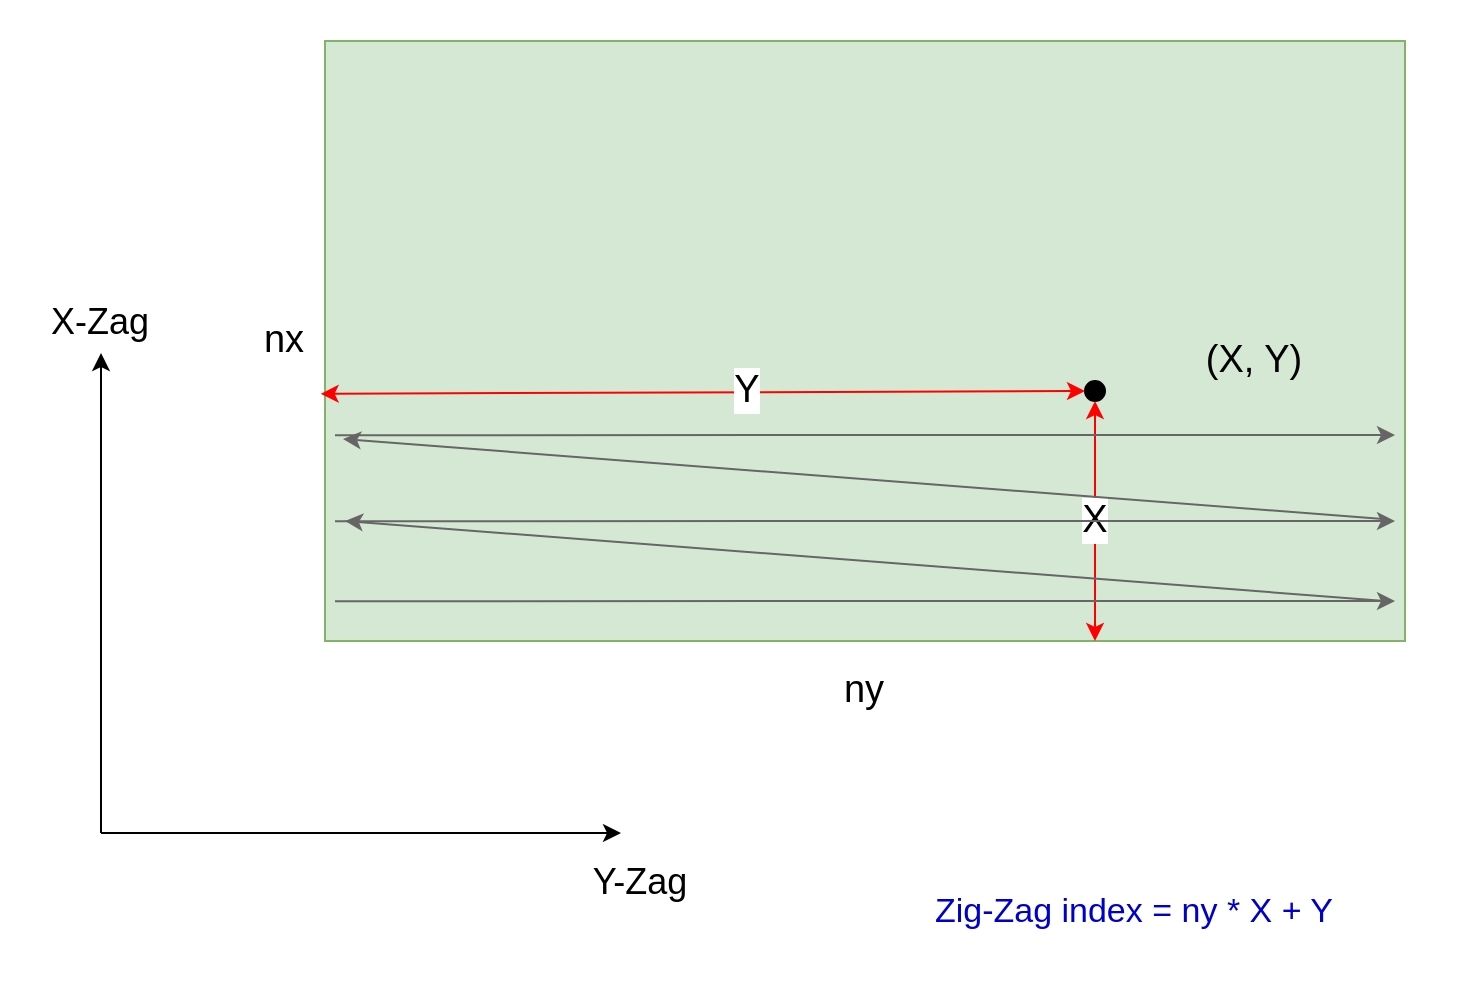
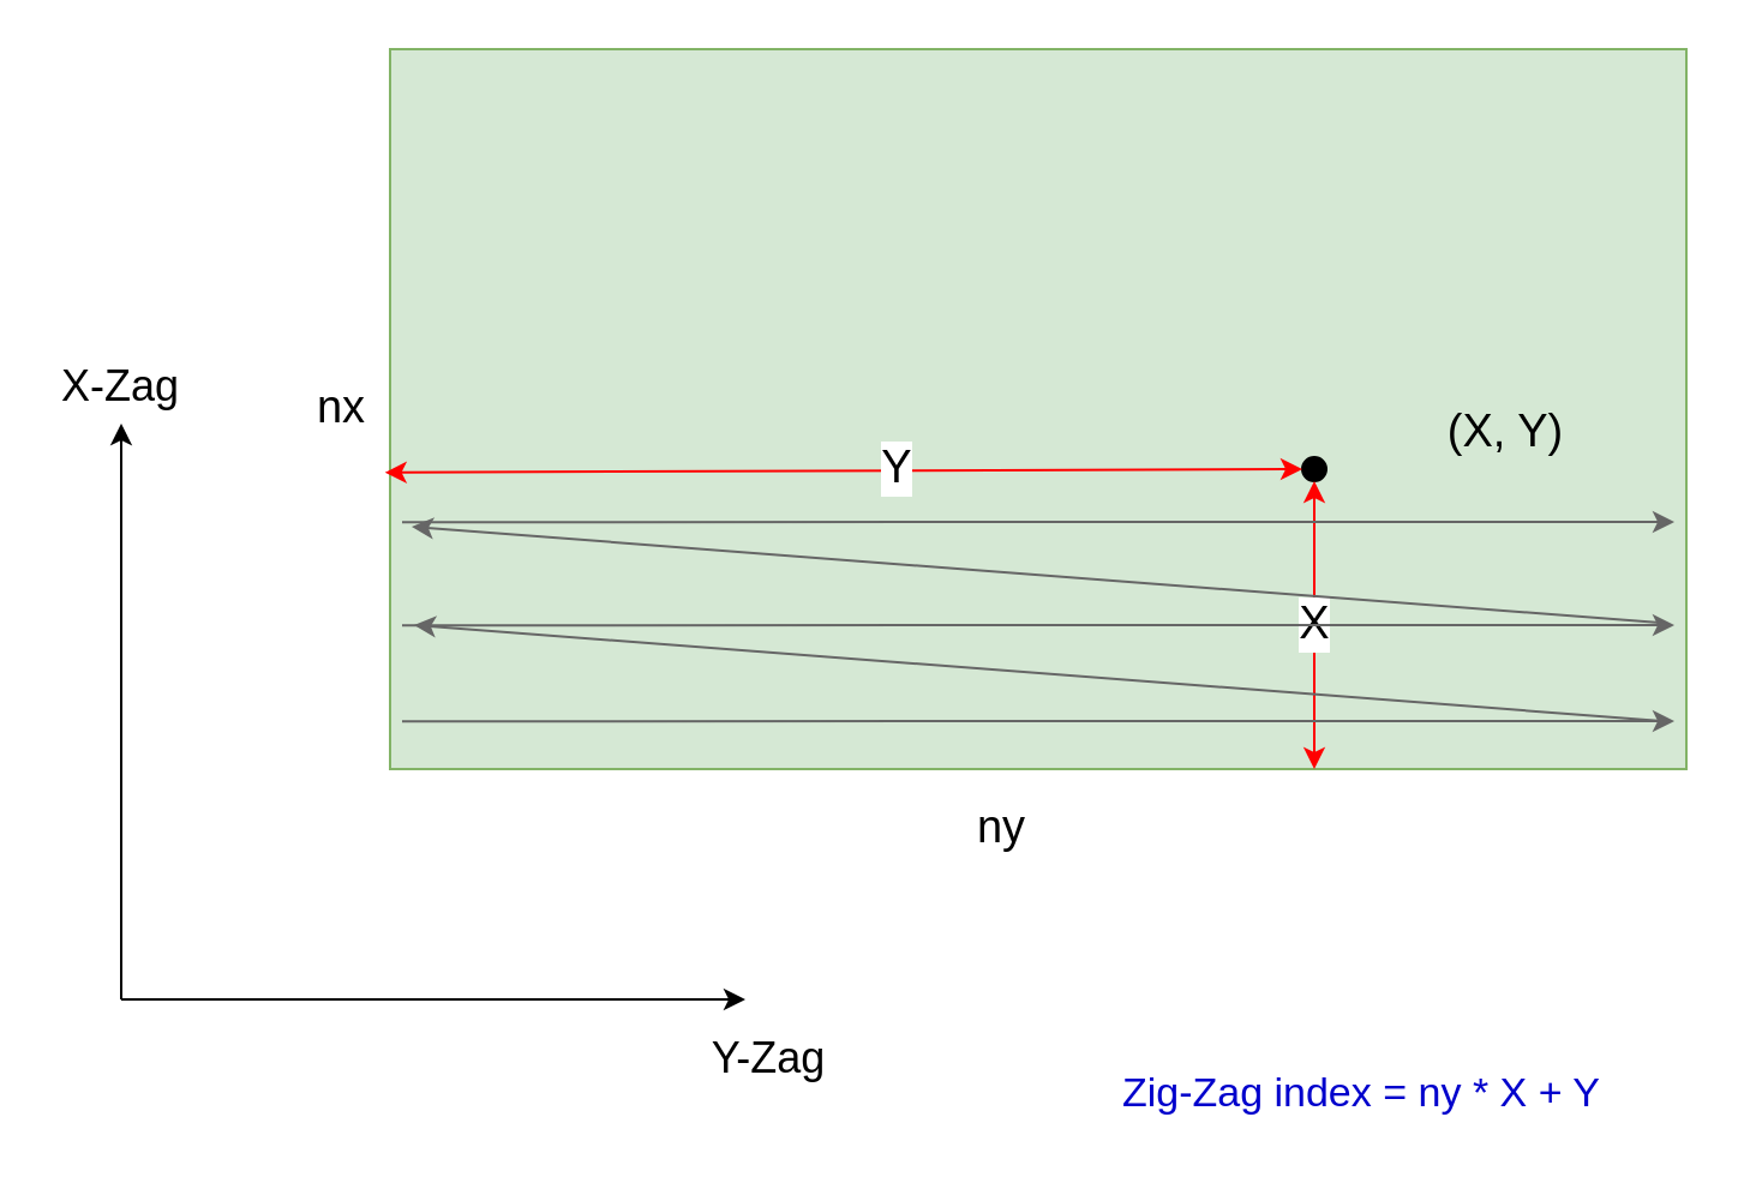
- <mxCell id="4" value="&lt;font style=&quot;font-size: 19px&quot;&gt;n&lt;/font&gt;&lt;font style=&quot;font-size: 19px&quot;&gt;y&lt;/font&gt;" style="text;html=1;strokeColor=none;fillColor=none;align=center;verticalAlign=middle;whiteSpace=wrap;rounded=0;" parent="1" vertex="1"><mxGeometry x="402" y="330" width="60" height="30" as="geometry" /></mxCell>
+ <mxCell id="4" value="&lt;font style=&quot;font-size: 19px&quot;&gt;n&lt;/font&gt;&lt;font style=&quot;font-size: 19px&quot;&gt;y&lt;/font&gt;" style="text;html=1;strokeColor=none;fillColor=none;align=center;verticalAlign=middle;whiteSpace=wrap;rounded=0;" parent="1" vertex="1"><mxGeometry x="387" y="330" width="60" height="30" as="geometry" /></mxCell>
